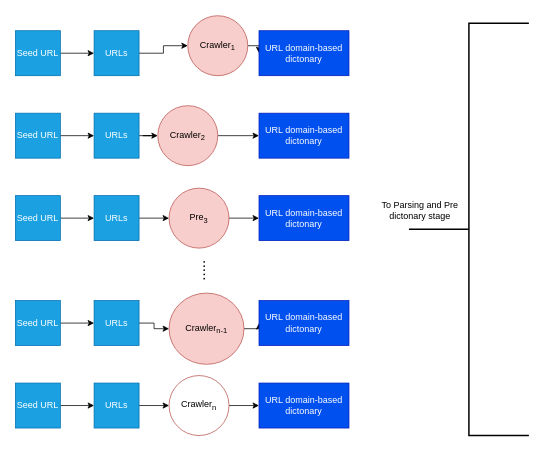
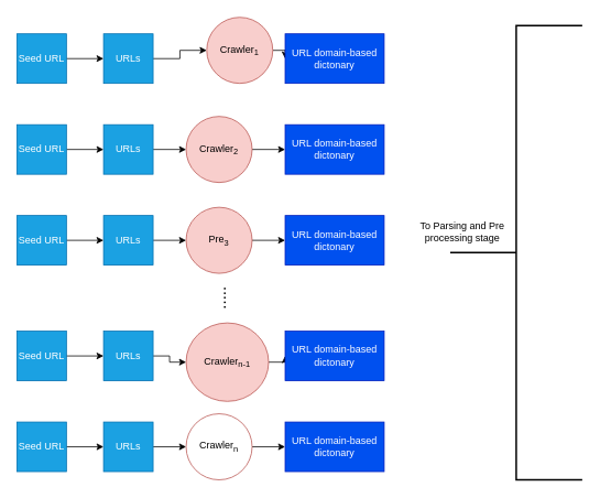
- <mxCell id="3" value="Crawler&lt;sub&gt;2&lt;/sub&gt;" style="ellipse;whiteSpace=wrap;html=1;aspect=fixed;fillColor=#f8cecc;strokeColor=#b85450;" parent="1" vertex="1"><mxGeometry x="210" y="140" width="80" height="80" as="geometry" /></mxCell>
+ <mxCell id="3" value="Crawler&lt;sub&gt;2&lt;/sub&gt;" style="ellipse;whiteSpace=wrap;html=1;aspect=fixed;fillColor=#f8cecc;strokeColor=#b85450;" parent="1" vertex="1"><mxGeometry x="225" y="140" width="80" height="80" as="geometry" /></mxCell>
- <mxCell id="39" value="To Parsing and Pre dictonary stage" style="text;html=1;strokeColor=none;fillColor=none;align=center;verticalAlign=middle;whiteSpace=wrap;rounded=0;" vertex="1" parent="1"><mxGeometry x="495" y="270" width="130" height="20" as="geometry" /></mxCell>
+ <mxCell id="39" value="To Parsing and Pre processing stage" style="text;html=1;strokeColor=none;fillColor=none;align=center;verticalAlign=middle;whiteSpace=wrap;rounded=0;" vertex="1" parent="1"><mxGeometry x="495" y="270" width="130" height="20" as="geometry" /></mxCell>
